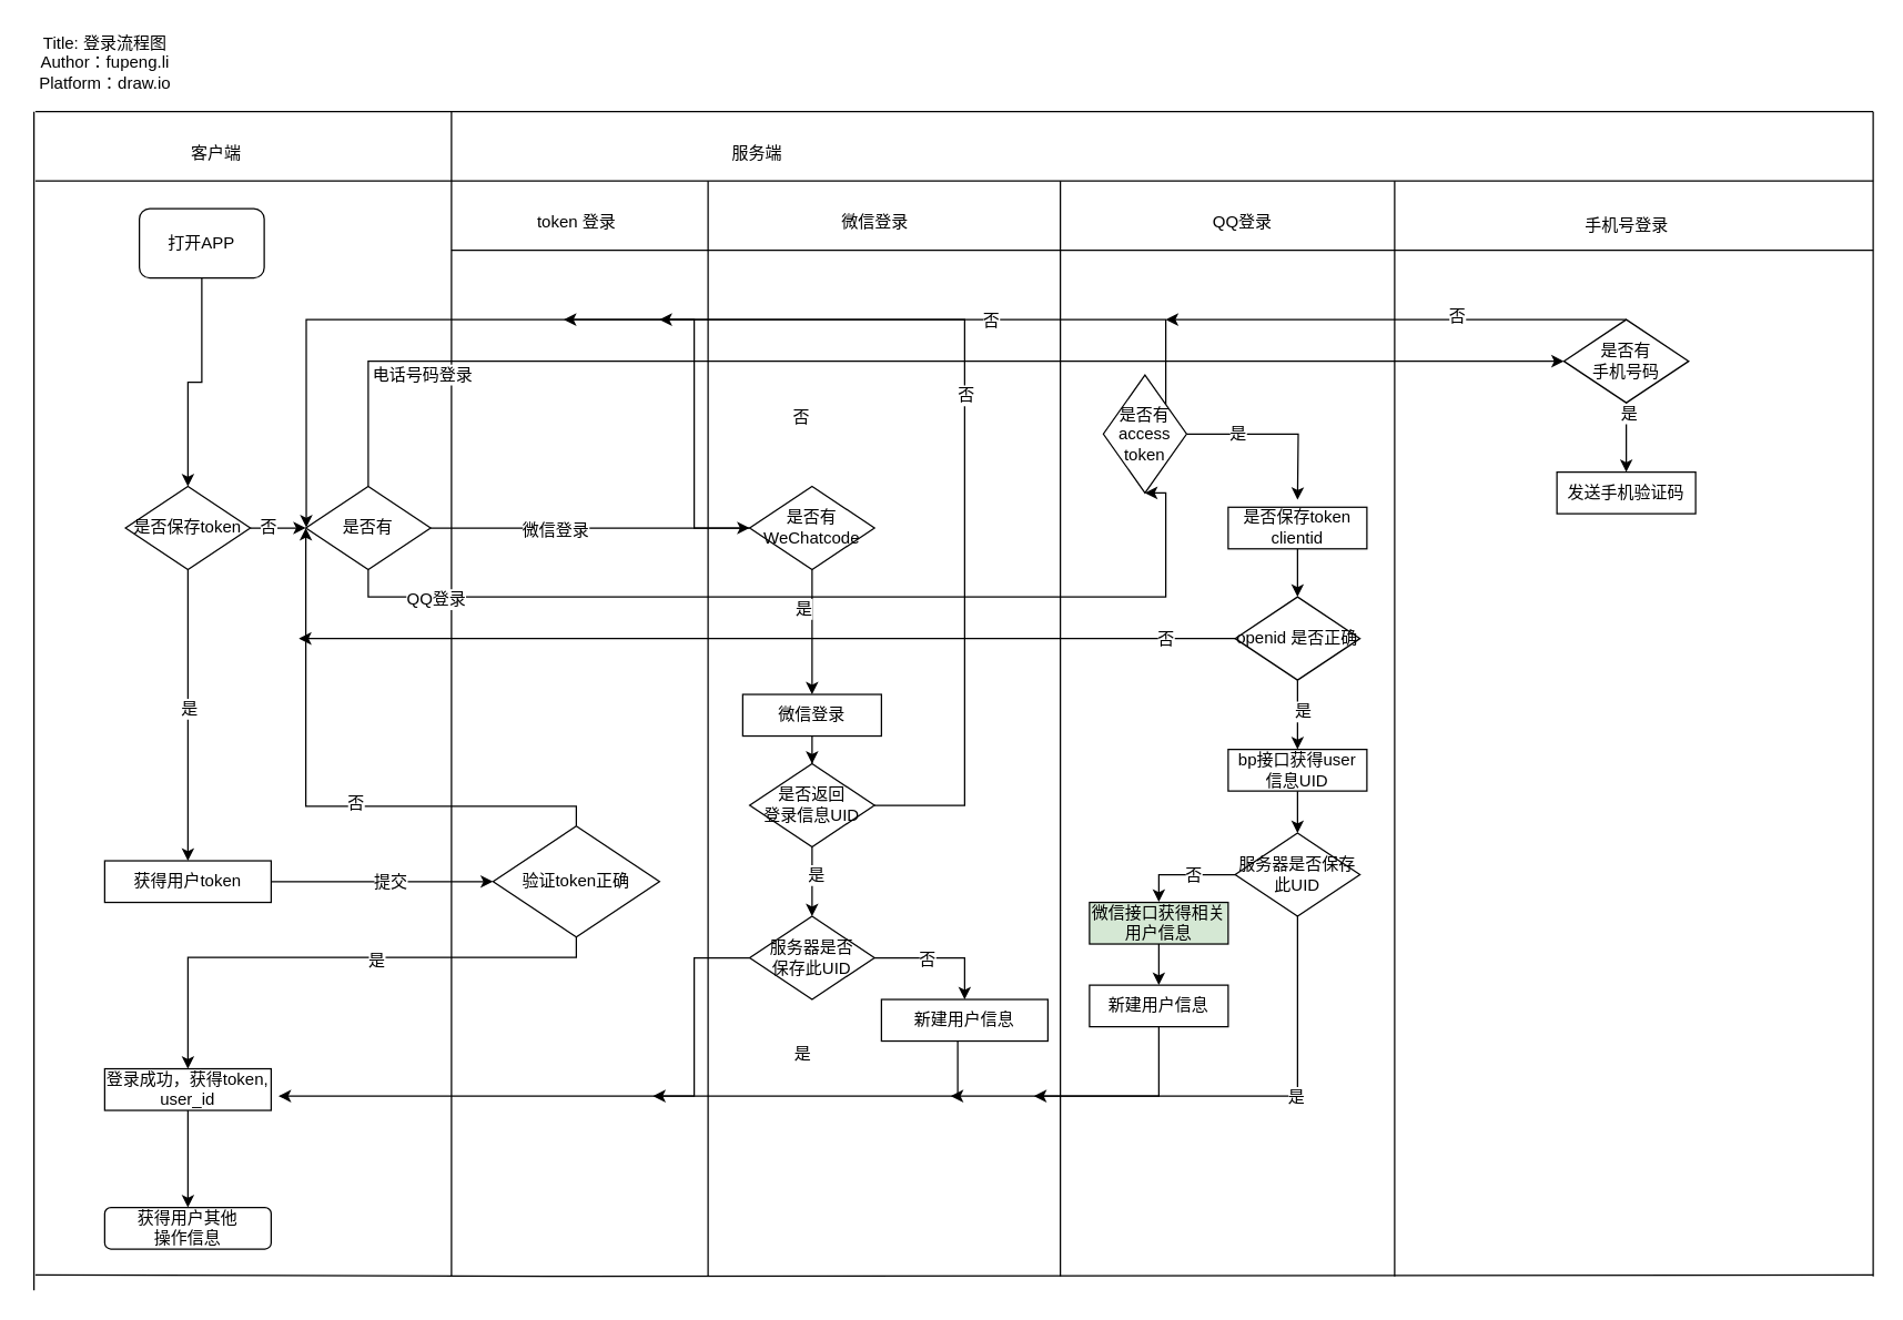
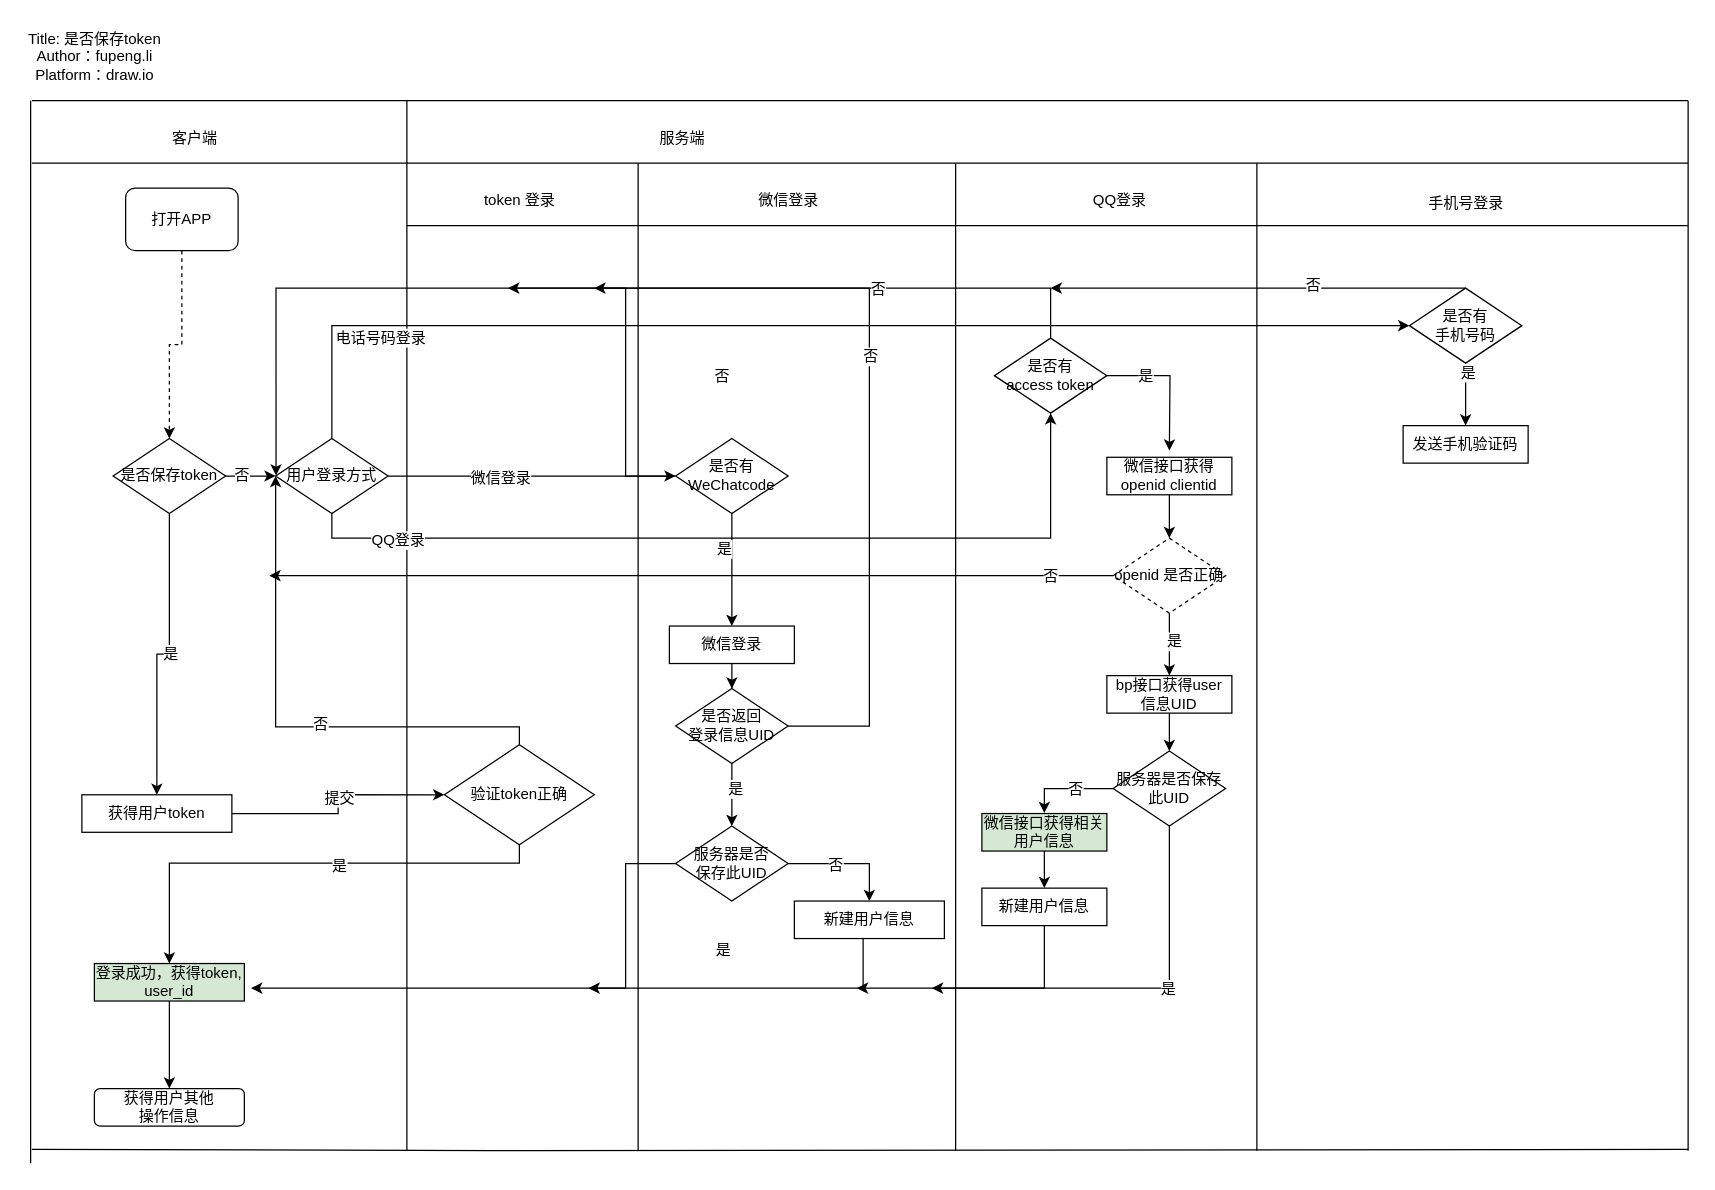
- <mxCell id="53" value="Title: 登录流程图&lt;br&gt;Author：fupeng.li&lt;br&gt;Platform：draw.io" style="text;html=1;align=center;verticalAlign=middle;resizable=0;points=[];;autosize=1;" parent="1" vertex="1"><mxGeometry x="20" y="20" width="110" height="50" as="geometry" /></mxCell>
+ <mxCell id="53" value="Title: 是否保存token&lt;br&gt;Author：fupeng.li&lt;br&gt;Platform：draw.io" style="text;html=1;align=center;verticalAlign=middle;resizable=0;points=[];;autosize=1;" parent="1" vertex="1"><mxGeometry x="20" y="20" width="110" height="50" as="geometry" /></mxCell>
- <mxCell id="7" value="" style="edgeStyle=orthogonalEdgeStyle;rounded=0;orthogonalLoop=1;jettySize=auto;html=1;" parent="1" source="8" target="13" edge="1"><mxGeometry relative="1" as="geometry" /></mxCell>
+ <mxCell id="7" value="" style="edgeStyle=orthogonalEdgeStyle;rounded=0;orthogonalLoop=1;jettySize=auto;html=1;dashed=1;" parent="1" source="8" target="13" edge="1"><mxGeometry relative="1" as="geometry" /></mxCell>
- <mxCell id="65" value="是否有&lt;br&gt;access token" style="rhombus;whiteSpace=wrap;html=1;" vertex="1" parent="1"><mxGeometry x="795" y="270" width="60" height="85" as="geometry" /></mxCell>
+ <mxCell id="65" value="是否有&lt;br&gt;access token" style="rhombus;whiteSpace=wrap;html=1;" vertex="1" parent="1"><mxGeometry x="795" y="270" width="90" height="60" as="geometry" /></mxCell>
- <mxCell id="18" value="是否有" style="rhombus;whiteSpace=wrap;html=1;" parent="1" vertex="1"><mxGeometry x="220" y="350.33" width="90" height="60" as="geometry" /></mxCell>
+ <mxCell id="18" value="用户登录方式" style="rhombus;whiteSpace=wrap;html=1;" parent="1" vertex="1"><mxGeometry x="220" y="350.33" width="90" height="60" as="geometry" /></mxCell>
- <mxCell id="67" value="是否保存token clientid" style="rounded=0;whiteSpace=wrap;html=1;" vertex="1" parent="1"><mxGeometry x="885" y="365.33" width="100" height="30" as="geometry" /></mxCell>
+ <mxCell id="67" value="微信接口获得openid clientid" style="rounded=0;whiteSpace=wrap;html=1;" vertex="1" parent="1"><mxGeometry x="885" y="365.33" width="100" height="30" as="geometry" /></mxCell>
- <mxCell id="72" value="openid 是否正确" style="rhombus;whiteSpace=wrap;html=1;" vertex="1" parent="1"><mxGeometry x="890" y="430" width="90" height="60" as="geometry" /></mxCell>
+ <mxCell id="72" value="openid 是否正确" style="rhombus;whiteSpace=wrap;html=1;dashed=1;" vertex="1" parent="1"><mxGeometry x="890" y="430" width="90" height="60" as="geometry" /></mxCell>
- <mxCell id="25" value="获得用户token" style="rounded=0;whiteSpace=wrap;html=1;" parent="1" vertex="1"><mxGeometry x="75" y="620.33" width="120" height="30" as="geometry" /></mxCell>
+ <mxCell id="25" value="获得用户token" style="rounded=0;whiteSpace=wrap;html=1;" parent="1" vertex="1"><mxGeometry x="65" y="635.33" width="120" height="30" as="geometry" /></mxCell>
- <mxCell id="32" value="登录成功，获得token, user_id" style="rounded=0;whiteSpace=wrap;html=1;" parent="1" vertex="1"><mxGeometry x="75" y="770.33" width="120" height="30" as="geometry" /></mxCell>
+ <mxCell id="32" value="登录成功，获得token, user_id" style="rounded=0;whiteSpace=wrap;html=1;fillColor=#d5e8d4;" parent="1" vertex="1"><mxGeometry x="75" y="770.33" width="120" height="30" as="geometry" /></mxCell>
